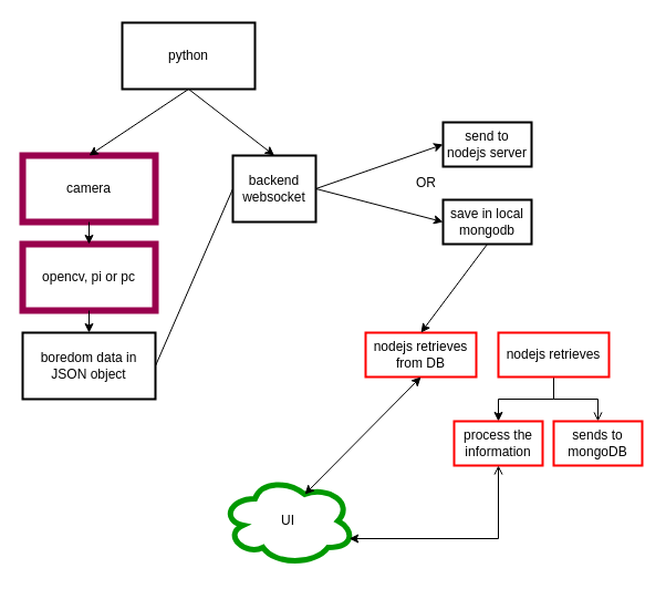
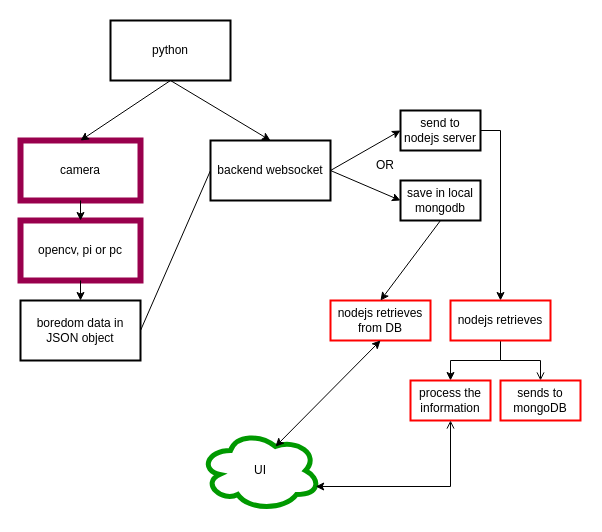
- <mxCell id="4" value="backend websocket" style="rounded=0;whiteSpace=wrap;html=1;strokeWidth=2;" vertex="1" parent="1"><mxGeometry x="210" y="140" width="75" height="60" as="geometry" /></mxCell>
+ <mxCell id="4" value="backend websocket" style="rounded=0;whiteSpace=wrap;html=1;strokeWidth=2;" vertex="1" parent="1"><mxGeometry x="210" y="140" width="120" height="60" as="geometry" /></mxCell>
+ <mxCell id="10" style="edgeStyle=orthogonalEdgeStyle;rounded=0;orthogonalLoop=1;jettySize=auto;html=1;exitX=1;exitY=0.5;exitDx=0;exitDy=0;entryX=0.5;entryY=0;entryDx=0;entryDy=0;" edge="1" parent="1" source="11" target="22"><mxGeometry relative="1" as="geometry" /></mxCell>
